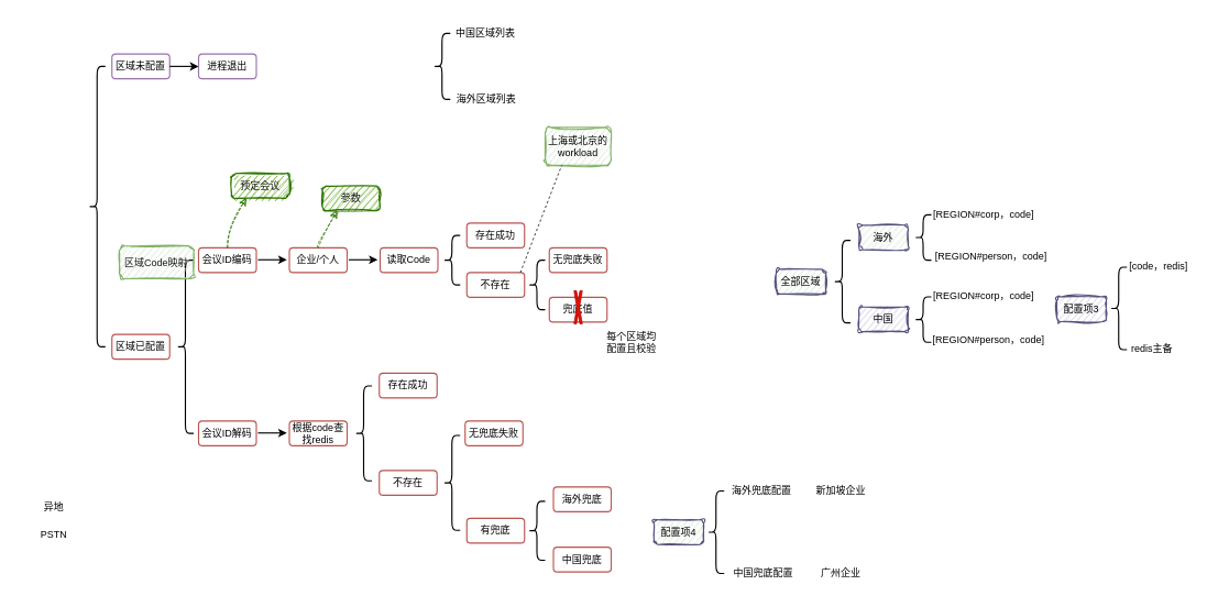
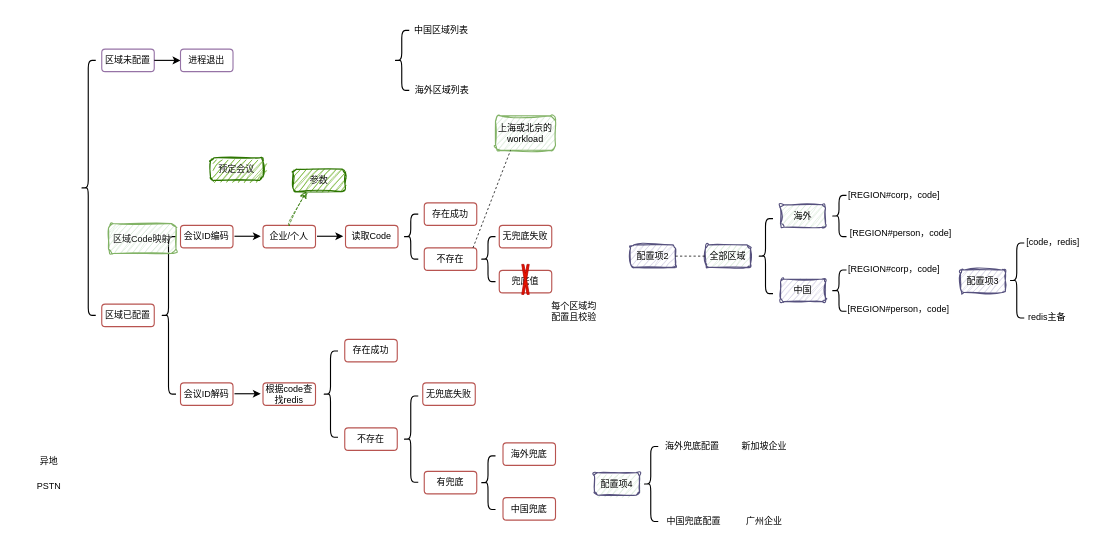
- <mxCell id="14" value="" style="curved=1;endArrow=classic;html=1;rounded=0;exitX=0.5;exitY=0;exitDx=0;exitDy=0;entryX=0.25;entryY=1;entryDx=0;entryDy=0;dashed=1;sketch=1;curveFitting=1;jiggle=2;fillColor=#60a917;strokeColor=#2D7600;" edge="1" parent="1" source="11" target="13"><mxGeometry width="50" height="50" relative="1" as="geometry"><mxPoint x="350" y="380" as="sourcePoint" /><mxPoint x="300" y="240" as="targetPoint" /><Array as="points"><mxPoint x="280" y="270" /></Array></mxGeometry></mxCell>
+ <mxCell id="18" value="配置项2" style="rounded=1;whiteSpace=wrap;html=1;fillColor=#d0cee2;strokeColor=#56517e;strokeWidth=1.5;shadow=0;sketch=1;curveFitting=1;jiggle=2;" vertex="1" parent="1"><mxGeometry x="840" y="326" width="60" height="30" as="geometry" /></mxCell>
+ <mxCell id="54" value="" style="endArrow=none;dashed=1;html=1;rounded=0;entryX=0;entryY=0.5;entryDx=0;entryDy=0;exitX=1;exitY=0.5;exitDx=0;exitDy=0;" edge="1" parent="1" source="18" target="53"><mxGeometry width="50" height="50" relative="1" as="geometry"><mxPoint x="800" y="342.5" as="sourcePoint" /><mxPoint x="850" y="212.5" as="targetPoint" /></mxGeometry></mxCell>
